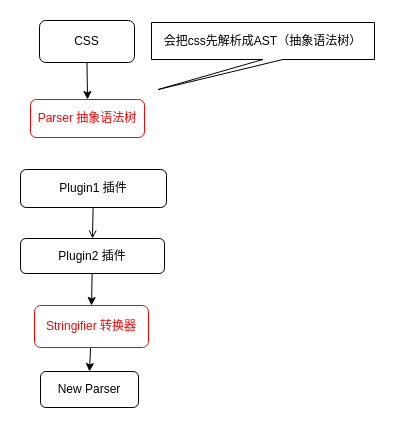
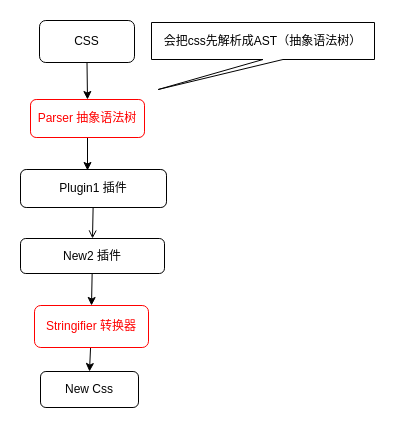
+ <mxCell id="4" style="edgeStyle=none;html=1;entryX=0.459;entryY=0.026;entryDx=0;entryDy=0;entryPerimeter=0;strokeColor=#000000;fontColor=#FF0000;" edge="1" parent="1" source="5" target="8"><mxGeometry relative="1" as="geometry" /></mxCell>
- <mxCell id="10" value="&lt;font color=&quot;#030303&quot;&gt;Plugin2 插件&lt;/font&gt;" style="rounded=1;whiteSpace=wrap;html=1;fillColor=none;strokeColor=#000000;" vertex="1" parent="1"><mxGeometry x="20" y="238" width="144" height="35" as="geometry" /></mxCell>
+ <mxCell id="10" value="&lt;font color=&quot;#030303&quot;&gt;New2 插件&lt;/font&gt;" style="rounded=1;whiteSpace=wrap;html=1;fillColor=none;strokeColor=#000000;" vertex="1" parent="1"><mxGeometry x="20" y="238" width="144" height="35" as="geometry" /></mxCell>
- <mxCell id="13" value="&lt;font color=&quot;#030303&quot;&gt;New Parser&lt;/font&gt;" style="rounded=1;whiteSpace=wrap;html=1;fillColor=none;strokeColor=#000000;" vertex="1" parent="1"><mxGeometry x="40" y="371" width="98" height="36" as="geometry" /></mxCell>
+ <mxCell id="13" value="&lt;font color=&quot;#030303&quot;&gt;New Css&lt;/font&gt;" style="rounded=1;whiteSpace=wrap;html=1;fillColor=none;strokeColor=#000000;" vertex="1" parent="1"><mxGeometry x="40" y="371" width="98" height="36" as="geometry" /></mxCell>
